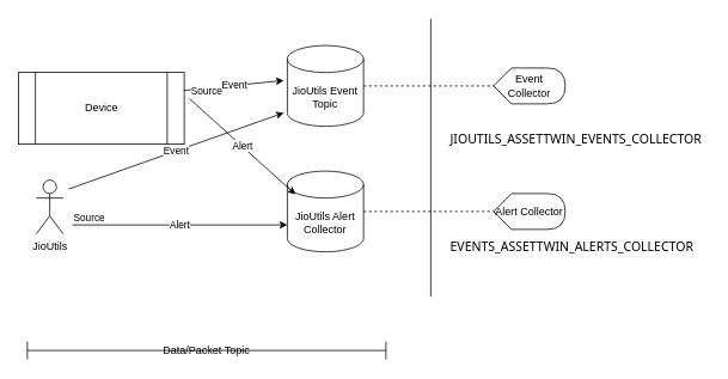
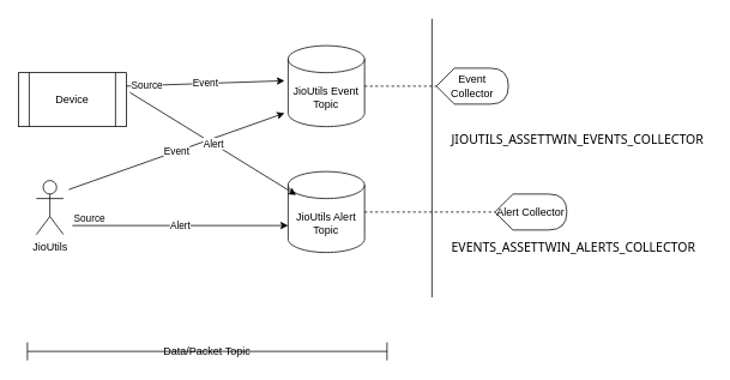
- <mxCell id="15" value="Event Collector" style="shape=display;whiteSpace=wrap;html=1;size=0.25;" vertex="1" parent="1"><mxGeometry x="550" y="75" width="80" height="40" as="geometry" /></mxCell>
+ <mxCell id="15" value="Event Collector" style="shape=display;whiteSpace=wrap;html=1;size=0.25;" vertex="1" parent="1"><mxGeometry x="485" y="75" width="80" height="40" as="geometry" /></mxCell>
- <mxCell id="2" value="Device" style="shape=process;whiteSpace=wrap;html=1;backgroundOutline=1;" vertex="1" parent="1"><mxGeometry x="20" y="80" width="185" height="80" as="geometry" /></mxCell>
+ <mxCell id="2" value="Device" style="shape=process;whiteSpace=wrap;html=1;backgroundOutline=1;" vertex="1" parent="1"><mxGeometry x="20" y="80" width="120" height="60" as="geometry" /></mxCell>
- <mxCell id="5" value="&lt;span&gt;JioUtils Alert Collector&lt;/span&gt;" style="shape=cylinder3;whiteSpace=wrap;html=1;boundedLbl=1;backgroundOutline=1;size=15;" vertex="1" parent="1"><mxGeometry x="320" y="190" width="85" height="90" as="geometry" /></mxCell>
+ <mxCell id="5" value="&lt;span&gt;JioUtils Alert Topic&lt;/span&gt;" style="shape=cylinder3;whiteSpace=wrap;html=1;boundedLbl=1;backgroundOutline=1;size=15;" vertex="1" parent="1"><mxGeometry x="320" y="190" width="85" height="90" as="geometry" /></mxCell>
